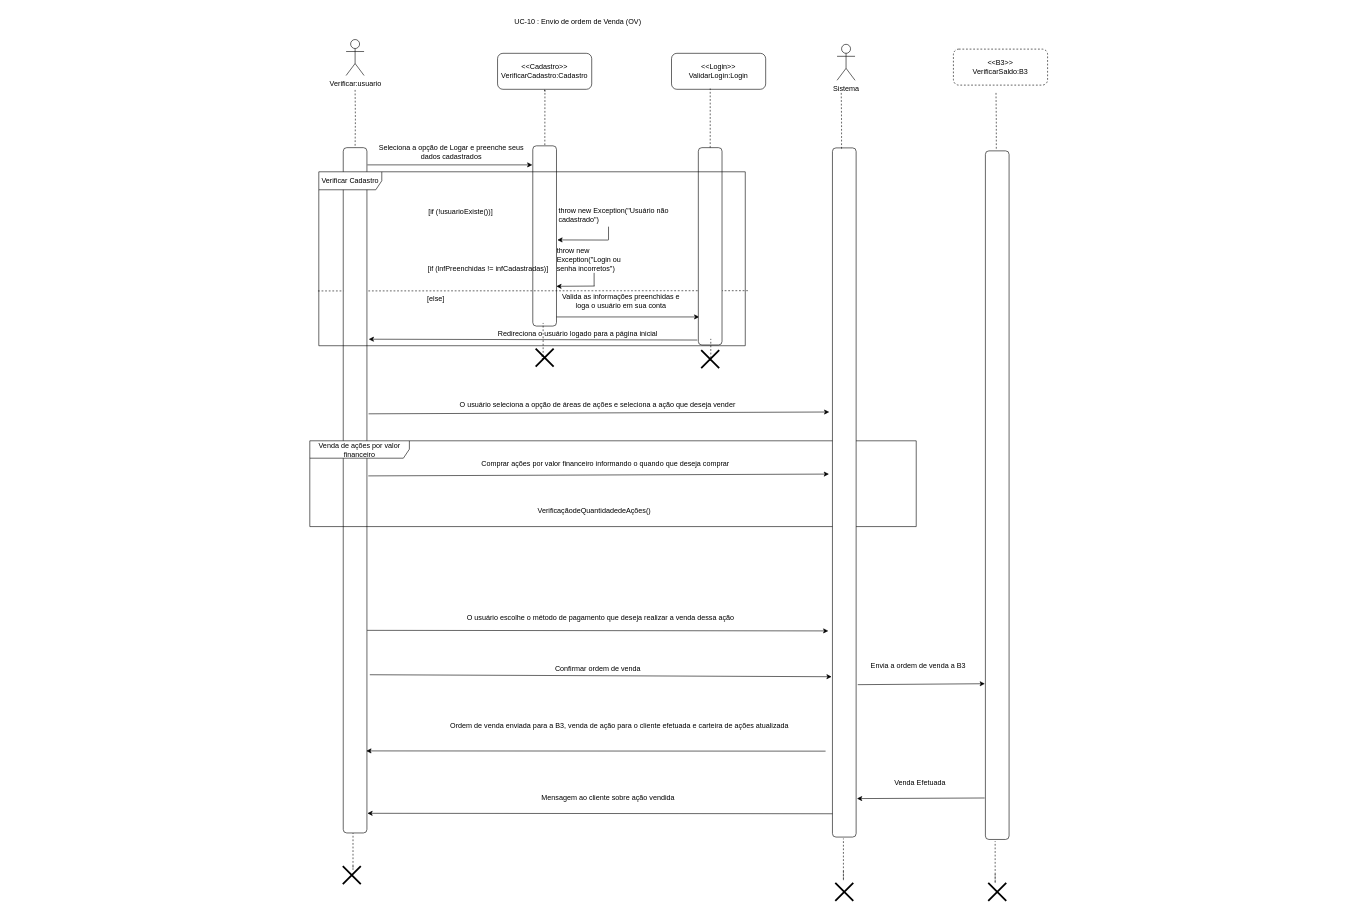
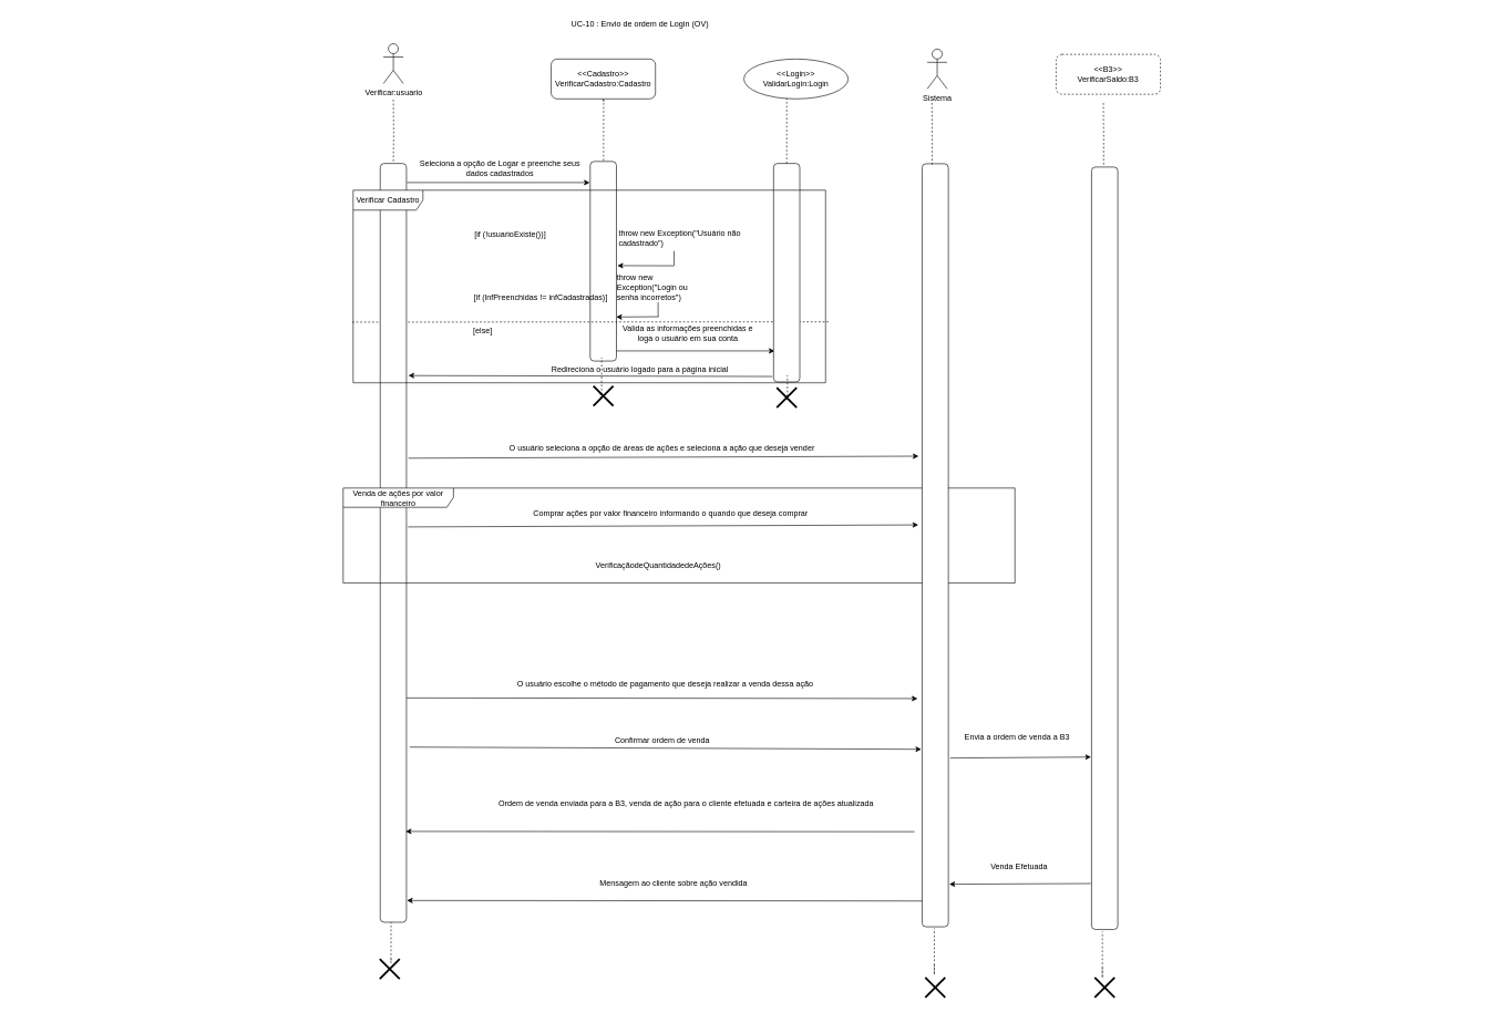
- <mxCell id="19" value="UC-10 : Envio de ordem de Venda (OV)" style="text;html=1;align=center;verticalAlign=middle;whiteSpace=wrap;rounded=0;" parent="1" vertex="1"><mxGeometry x="811" y="20" width="304" height="30" as="geometry" /></mxCell>
+ <mxCell id="19" value="UC-10 : Envio de ordem de Login (OV)" style="text;html=1;align=center;verticalAlign=middle;whiteSpace=wrap;rounded=0;" parent="1" vertex="1"><mxGeometry x="811" y="20" width="304" height="30" as="geometry" /></mxCell>
- <mxCell id="29" value="&lt;div&gt;&amp;lt;&amp;lt;Login&amp;gt;&amp;gt;&lt;/div&gt;ValidarLogin:Login" style="rounded=1;whiteSpace=wrap;html=1;" parent="1" vertex="1"><mxGeometry x="1119" y="88" width="157" height="60" as="geometry" /></mxCell>
+ <mxCell id="29" value="&lt;div&gt;&amp;lt;&amp;lt;Login&amp;gt;&amp;gt;&lt;/div&gt;ValidarLogin:Login" style="ellipse;whiteSpace=wrap;html=1;" parent="1" vertex="1"><mxGeometry x="1119" y="88" width="157" height="60" as="geometry" /></mxCell>
